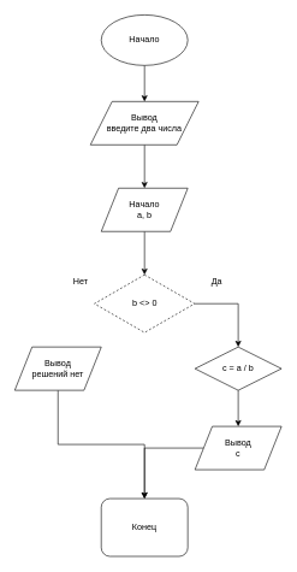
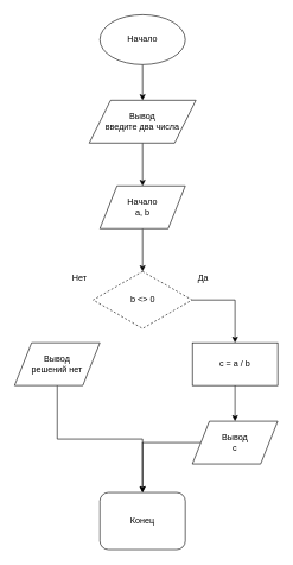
- <mxCell id="10" value="Да" style="text;html=1;align=center;verticalAlign=middle;resizable=0;points=[];autosize=1;" parent="1" vertex="1"><mxGeometry x="284.5" y="380" width="30" height="20" as="geometry" /></mxCell>
+ <mxCell id="10" value="Да" style="text;html=1;align=center;verticalAlign=middle;resizable=0;points=[];autosize=1;" parent="1" vertex="1"><mxGeometry x="269.5" y="380" width="30" height="20" as="geometry" /></mxCell>
- <mxCell id="13" value="c = a / b" style="rhombus;whiteSpace=wrap;html=1;" parent="1" vertex="1"><mxGeometry x="270" y="480" width="120" height="60" as="geometry" /></mxCell>
+ <mxCell id="13" value="c = a / b" style="rounded=0;whiteSpace=wrap;html=1;" parent="1" vertex="1"><mxGeometry x="270" y="480" width="120" height="60" as="geometry" /></mxCell>
